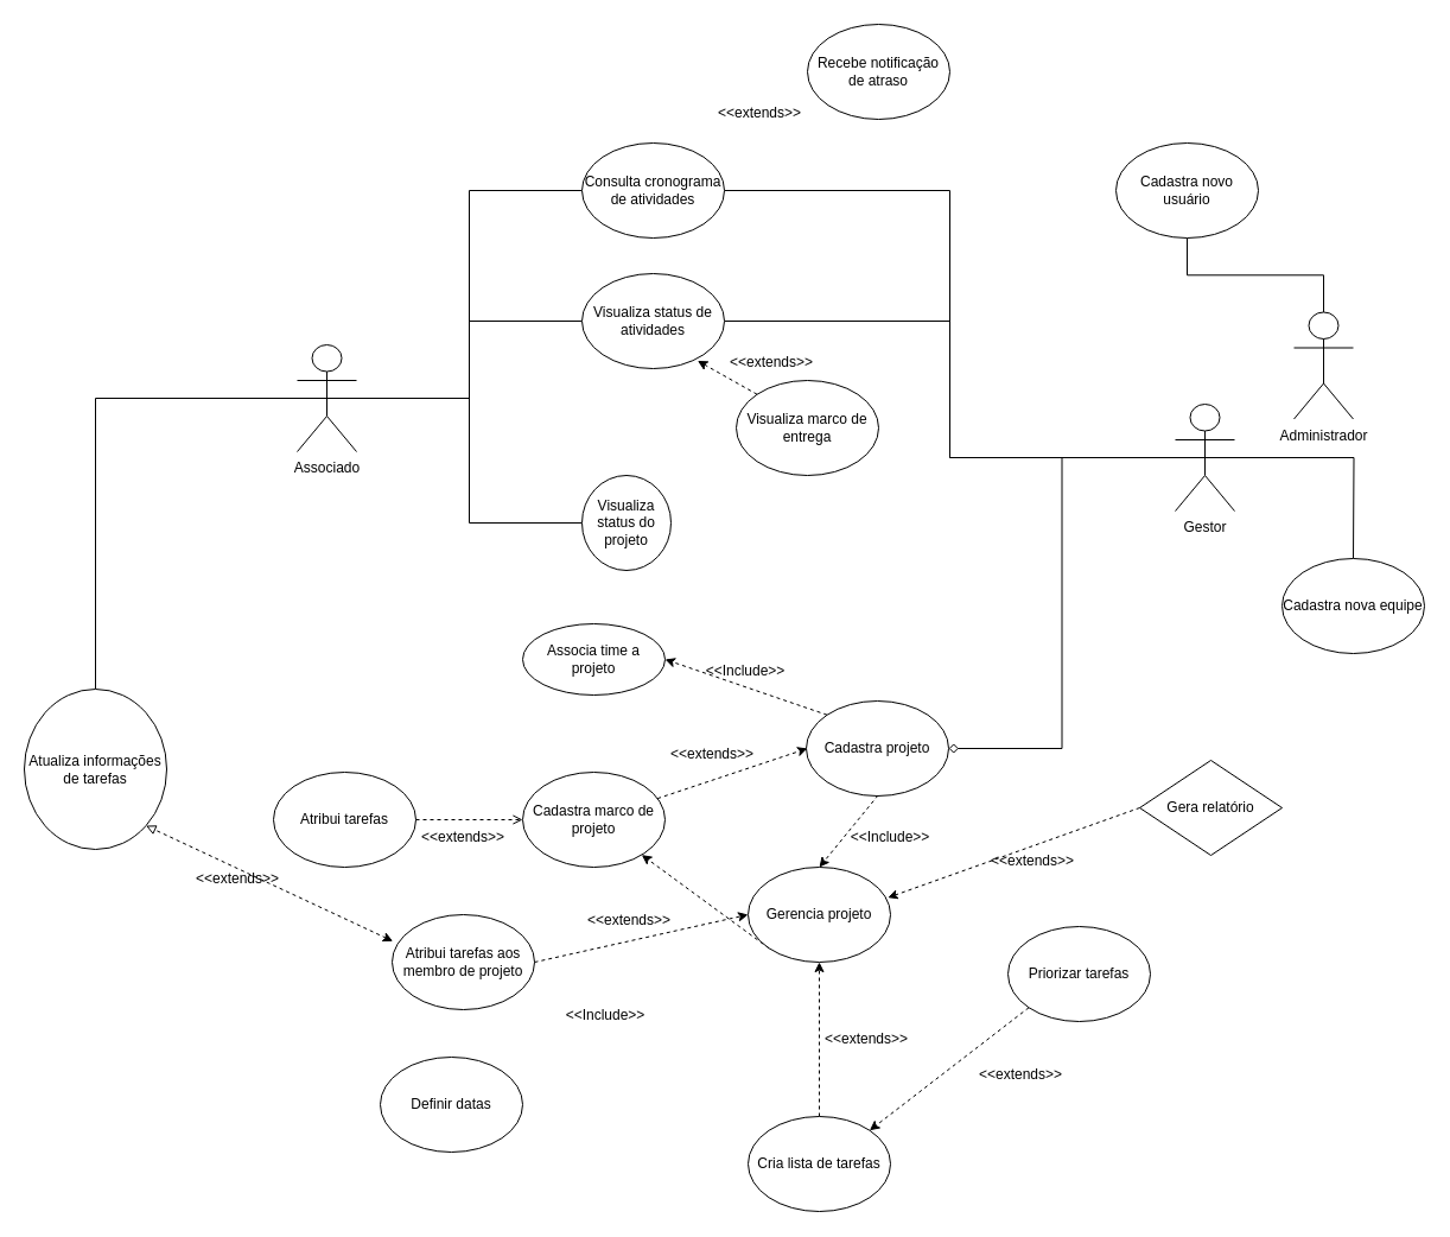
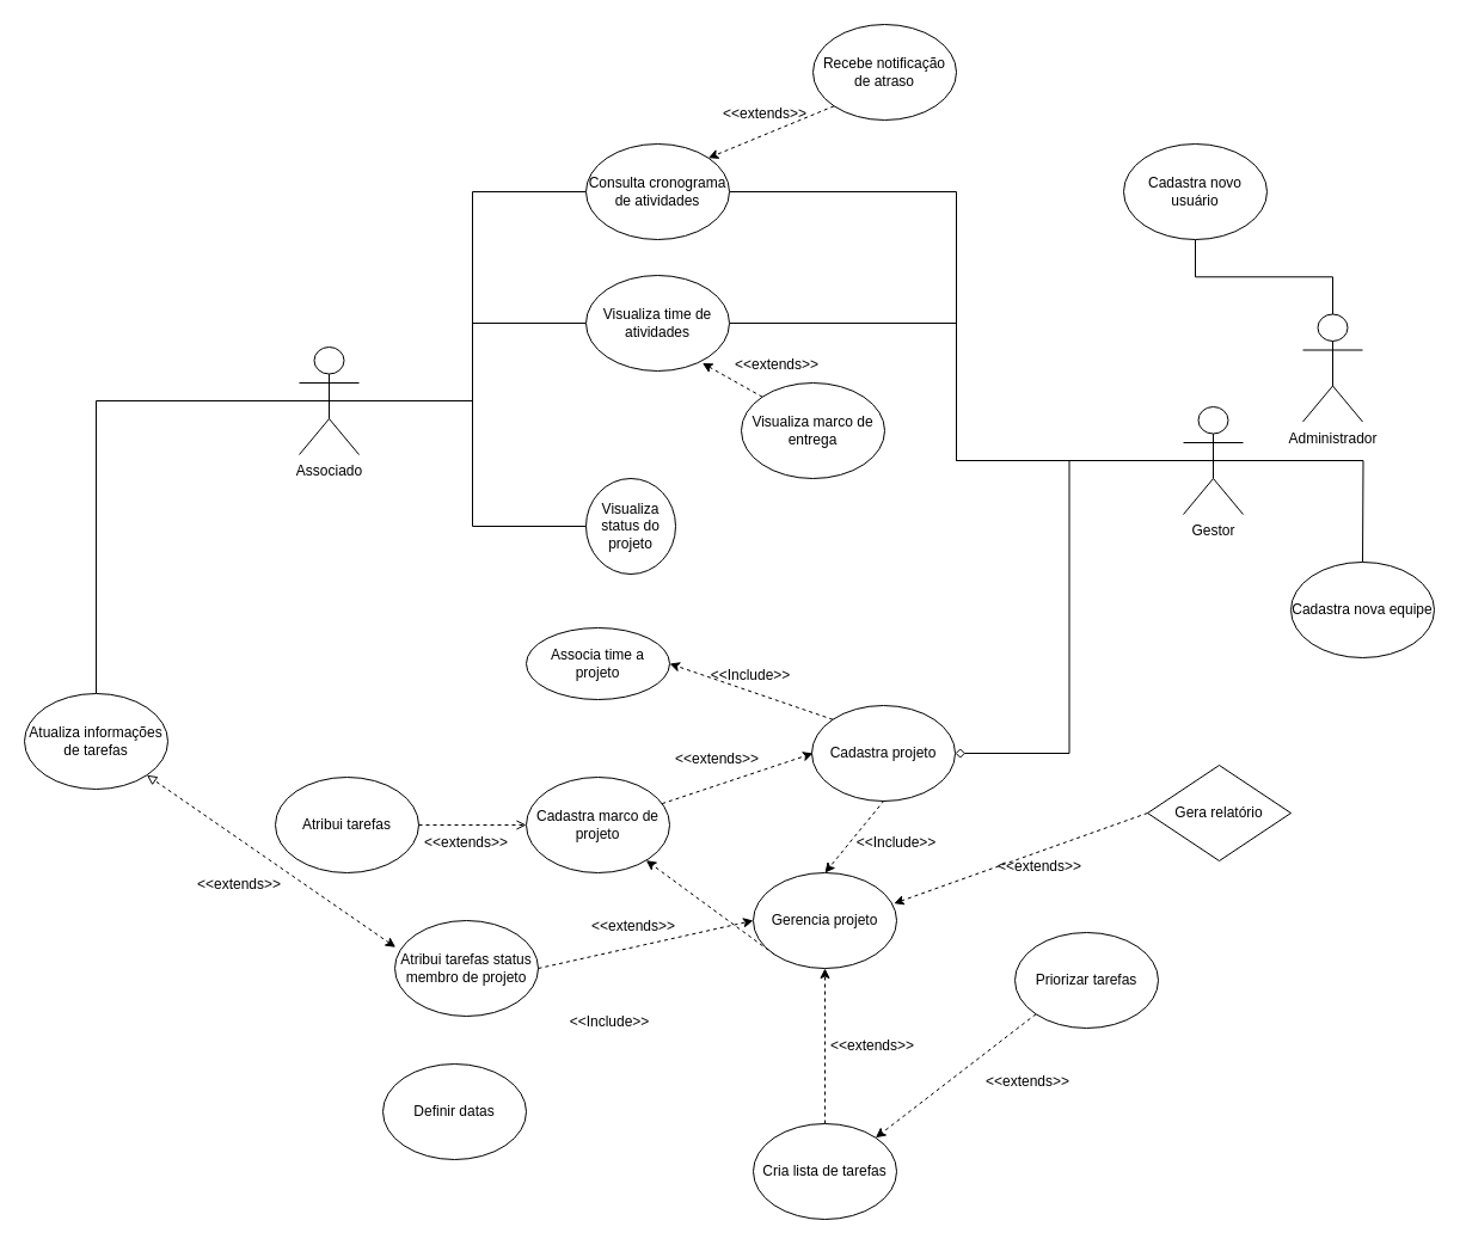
+ <mxCell id="30" value="" style="endArrow=classic;html=1;rounded=0;entryX=1;entryY=0;entryDx=0;entryDy=0;exitX=0;exitY=1;exitDx=0;exitDy=0;dashed=1;" parent="1" source="15" target="13" edge="1"><mxGeometry width="50" height="50" relative="1" as="geometry"><mxPoint x="610" y="170" as="sourcePoint" /><mxPoint x="660" y="120" as="targetPoint" /></mxGeometry></mxCell>
- <mxCell id="12" value="Visualiza status de atividades" style="ellipse;whiteSpace=wrap;html=1;" parent="1" vertex="1"><mxGeometry x="490" y="230" width="120" height="80" as="geometry" /></mxCell>
+ <mxCell id="12" value="Visualiza time de atividades" style="ellipse;whiteSpace=wrap;html=1;" parent="1" vertex="1"><mxGeometry x="490" y="230" width="120" height="80" as="geometry" /></mxCell>
- <mxCell id="51" value="Atualiza informações de tarefas" style="ellipse;whiteSpace=wrap;html=1;" parent="1" vertex="1"><mxGeometry x="20" y="580" width="120" height="135" as="geometry" /></mxCell>
+ <mxCell id="51" value="Atualiza informações de tarefas" style="ellipse;whiteSpace=wrap;html=1;" parent="1" vertex="1"><mxGeometry x="20" y="580" width="120" height="80" as="geometry" /></mxCell>
- <mxCell id="43" value="Atribui tarefas aos membro de projeto" style="ellipse;whiteSpace=wrap;html=1;" parent="1" vertex="1"><mxGeometry x="330" y="770" width="120" height="80" as="geometry" /></mxCell>
+ <mxCell id="43" value="Atribui tarefas status membro de projeto" style="ellipse;whiteSpace=wrap;html=1;" parent="1" vertex="1"><mxGeometry x="330" y="770" width="120" height="80" as="geometry" /></mxCell>
